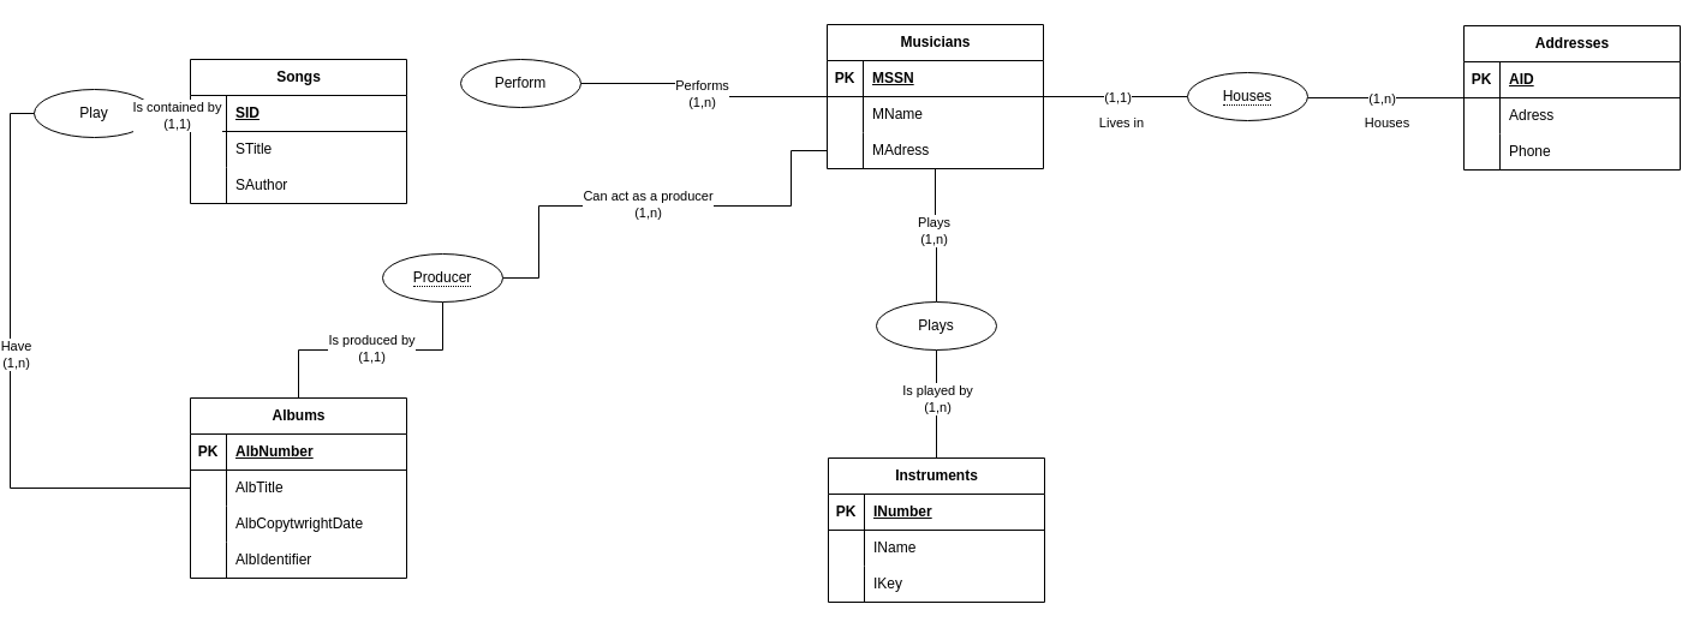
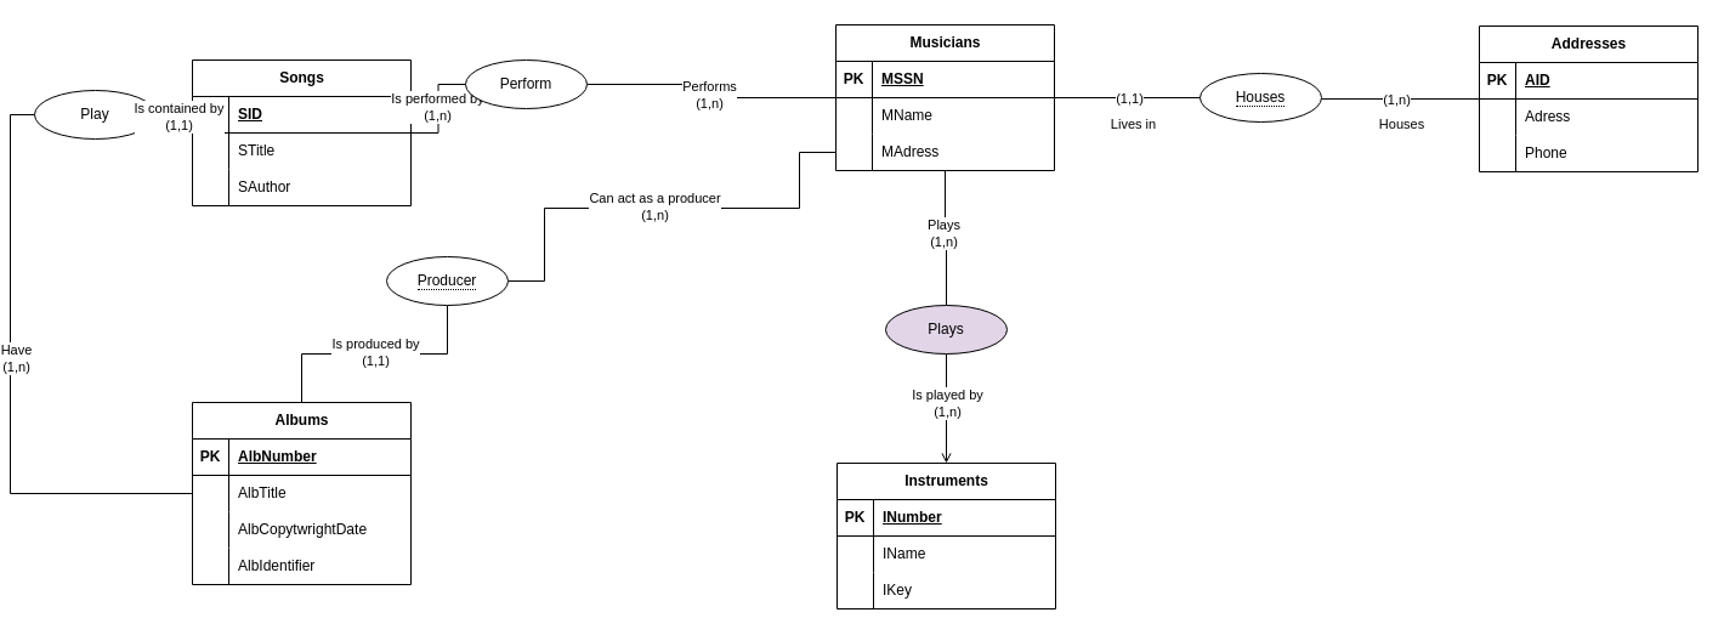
+ <mxCell id="76" style="edgeStyle=orthogonalEdgeStyle;rounded=0;orthogonalLoop=1;jettySize=auto;html=1;endArrow=none;endFill=0;" edge="1" parent="1" source="78" target="49"><mxGeometry relative="1" as="geometry" /></mxCell>
+ <mxCell id="77" value="Is performed by&lt;br&gt;(1,n)" style="edgeLabel;html=1;align=center;verticalAlign=middle;resizable=0;points=[];" vertex="1" connectable="0" parent="76"><mxGeometry x="-0.04" y="-1" relative="1" as="geometry"><mxPoint as="offset" /></mxGeometry></mxCell>
- <mxCell id="68" value="Plays" style="ellipse;whiteSpace=wrap;html=1;align=center;" vertex="1" parent="1"><mxGeometry x="721" y="251" width="100" height="40" as="geometry" /></mxCell>
+ <mxCell id="68" value="Plays" style="ellipse;whiteSpace=wrap;html=1;align=center;fillColor=#e1d5e7;" vertex="1" parent="1"><mxGeometry x="721" y="251" width="100" height="40" as="geometry" /></mxCell>
- <mxCell id="65" style="edgeStyle=orthogonalEdgeStyle;rounded=0;orthogonalLoop=1;jettySize=auto;html=1;endArrow=none;endFill=0;exitX=0.5;exitY=1;exitDx=0;exitDy=0;" edge="1" parent="1" source="68" target="24"><mxGeometry relative="1" as="geometry"><mxPoint x="770.048" y="300.976" as="sourcePoint" /></mxGeometry></mxCell>
+ <mxCell id="65" style="edgeStyle=orthogonalEdgeStyle;rounded=0;orthogonalLoop=1;jettySize=auto;html=1;endArrow=open;endFill=0;exitX=0.5;exitY=1;exitDx=0;exitDy=0;" edge="1" parent="1" source="68" target="24"><mxGeometry relative="1" as="geometry"><mxPoint x="770.048" y="300.976" as="sourcePoint" /></mxGeometry></mxCell>
